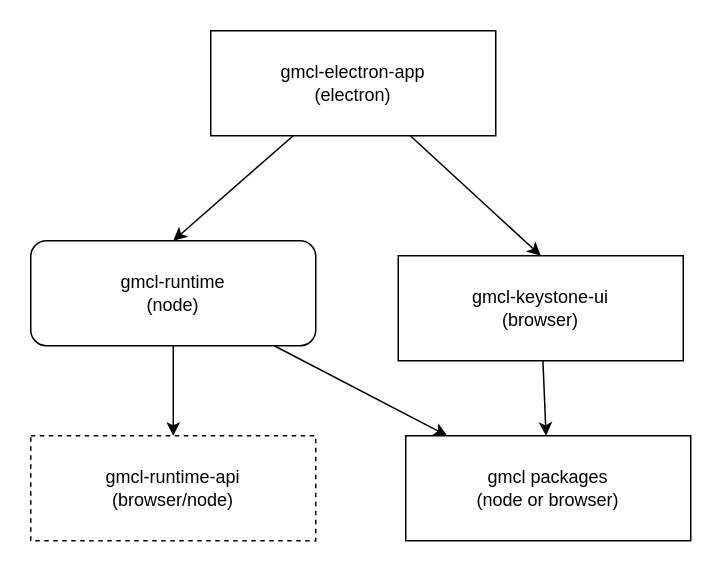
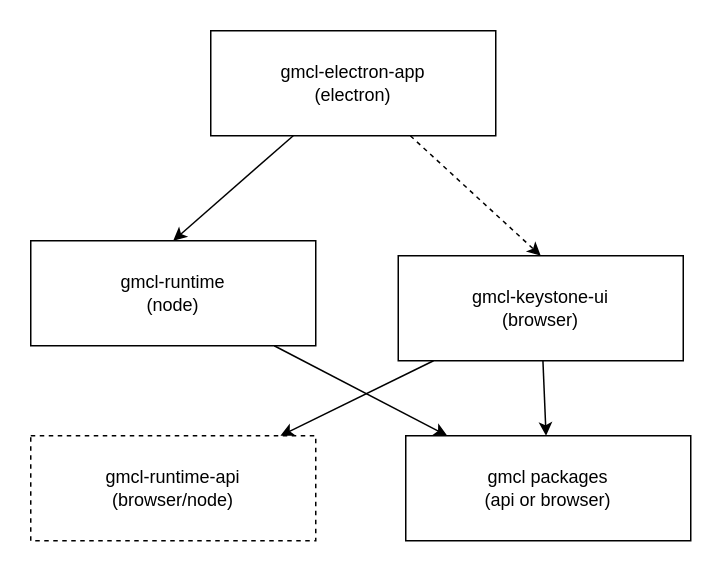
- <mxCell id="10" style="edgeStyle=none;html=1;entryX=0.5;entryY=0;entryDx=0;entryDy=0;dashed=0;" edge="1" parent="1" source="11" target="8"><mxGeometry relative="1" as="geometry" /></mxCell>
+ <mxCell id="10" style="edgeStyle=none;html=1;entryX=0.5;entryY=0;entryDx=0;entryDy=0;dashed=1;" edge="1" parent="1" source="11" target="8"><mxGeometry relative="1" as="geometry" /></mxCell>
- <mxCell id="5" value="gmcl-runtime&lt;br&gt;(node)" style="whiteSpace=wrap;html=1;rounded=1;" vertex="1" parent="1"><mxGeometry x="20" y="160" width="190" height="70" as="geometry" /></mxCell>
+ <mxCell id="5" value="gmcl-runtime&lt;br&gt;(node)" style="rounded=0;whiteSpace=wrap;html=1;" vertex="1" parent="1"><mxGeometry x="20" y="160" width="190" height="70" as="geometry" /></mxCell>
- <mxCell id="4" style="edgeStyle=none;html=1;" edge="1" parent="1" source="5" target="2"><mxGeometry relative="1" as="geometry" /></mxCell>
+ <mxCell id="7" style="edgeStyle=none;html=1;" edge="1" parent="1" source="8" target="2"><mxGeometry relative="1" as="geometry" /></mxCell>
- <mxCell id="12" value="gmcl packages&lt;br&gt;(node or browser)" style="rounded=0;whiteSpace=wrap;html=1;" vertex="1" parent="1"><mxGeometry x="270" y="290" width="190" height="70" as="geometry" /></mxCell>
+ <mxCell id="12" value="gmcl packages&lt;br&gt;(api or browser)" style="rounded=0;whiteSpace=wrap;html=1;" vertex="1" parent="1"><mxGeometry x="270" y="290" width="190" height="70" as="geometry" /></mxCell>
